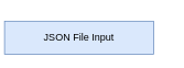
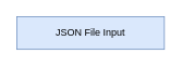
- <mxCell id="2" value="&lt;font color=&quot;#000000&quot;&gt;JSON File Input&lt;/font&gt;" style="whiteSpace=wrap;html=1;labelBackgroundColor=none;fillColor=#dae8fc;strokeColor=#6c8ebf;" vertex="1" parent="1"><mxGeometry x="5" y="25" width="180" height="40" as="geometry" /></mxCell>
+ <mxCell id="2" value="&lt;font color=&quot;#000000&quot;&gt;JSON File Input&lt;/font&gt;" style="whiteSpace=wrap;html=1;labelBackgroundColor=none;fillColor=#dae8fc;strokeColor=#6c8ebf;" vertex="1" parent="1"><mxGeometry x="20" y="20" width="180" height="40" as="geometry" /></mxCell>
